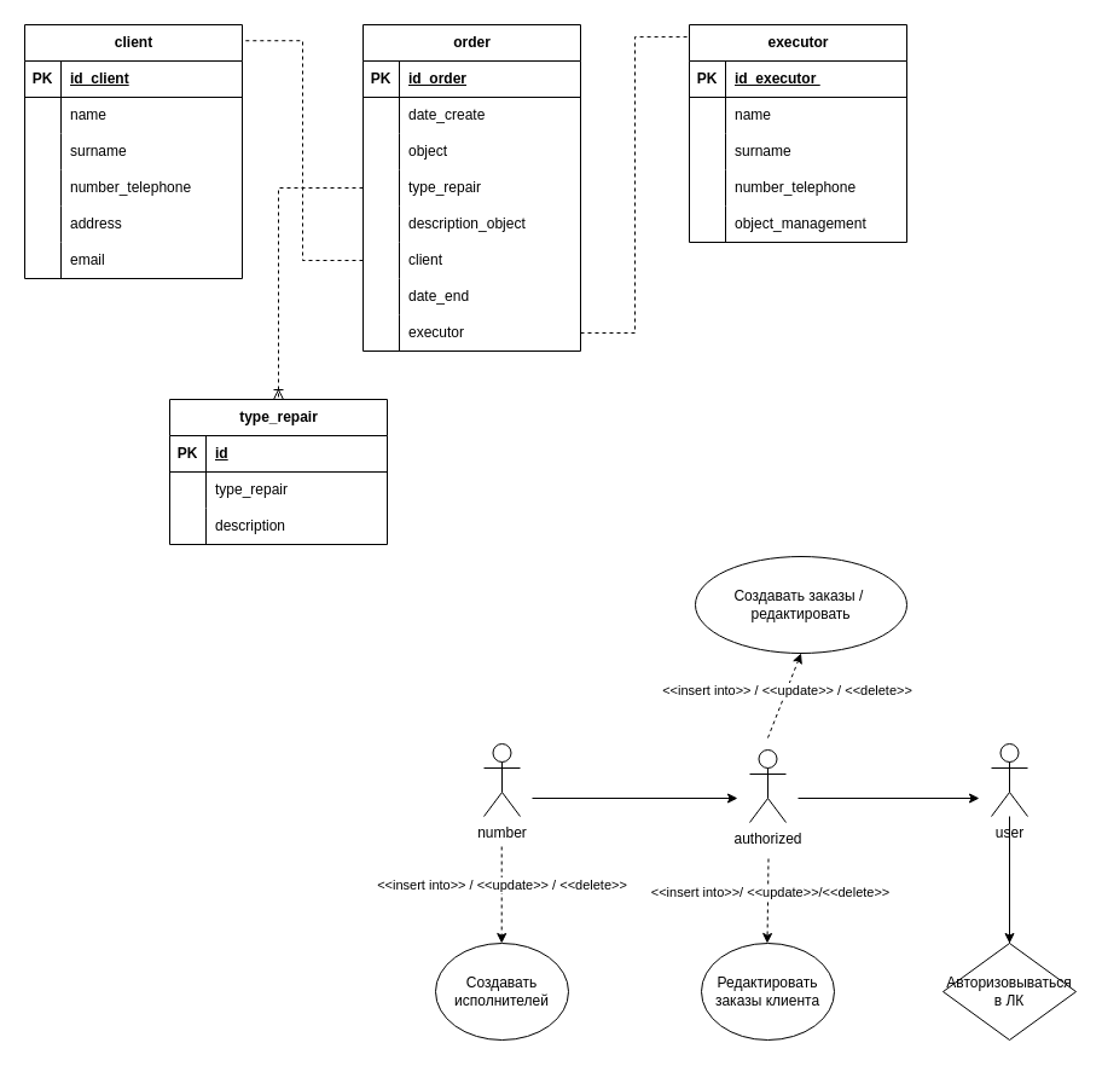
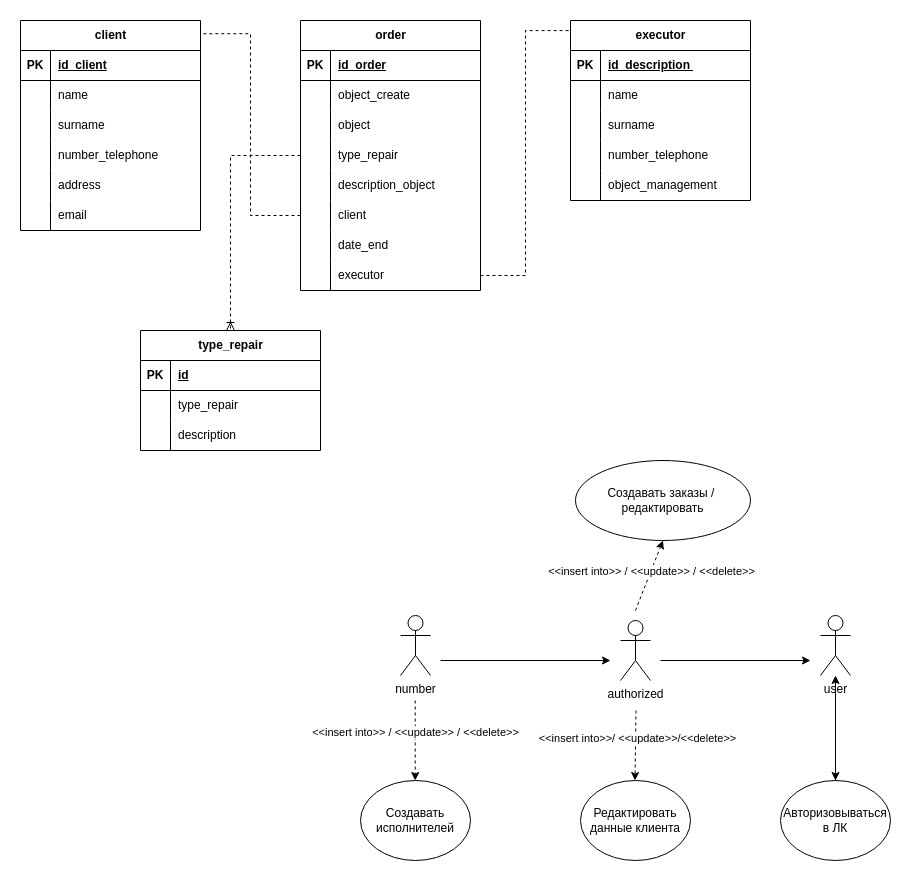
- <mxCell id="49" value="id_executor&amp;nbsp;" style="shape=partialRectangle;connectable=0;fillColor=none;top=0;left=0;bottom=0;right=0;align=left;spacingLeft=6;fontStyle=5;overflow=hidden;whiteSpace=wrap;html=1;" parent="47" vertex="1"><mxGeometry x="30" width="150" height="30" as="geometry"><mxRectangle width="150" height="30" as="alternateBounds" /></mxGeometry></mxCell>
+ <mxCell id="49" value="id_description&amp;nbsp;" style="shape=partialRectangle;connectable=0;fillColor=none;top=0;left=0;bottom=0;right=0;align=left;spacingLeft=6;fontStyle=5;overflow=hidden;whiteSpace=wrap;html=1;" parent="47" vertex="1"><mxGeometry x="30" width="150" height="30" as="geometry"><mxRectangle width="150" height="30" as="alternateBounds" /></mxGeometry></mxCell>
- <mxCell id="8" value="date_create" style="shape=partialRectangle;connectable=0;fillColor=none;top=0;left=0;bottom=0;right=0;align=left;spacingLeft=6;overflow=hidden;whiteSpace=wrap;html=1;" parent="6" vertex="1"><mxGeometry x="30" width="150" height="30" as="geometry"><mxRectangle width="150" height="30" as="alternateBounds" /></mxGeometry></mxCell>
+ <mxCell id="8" value="object_create" style="shape=partialRectangle;connectable=0;fillColor=none;top=0;left=0;bottom=0;right=0;align=left;spacingLeft=6;overflow=hidden;whiteSpace=wrap;html=1;" parent="6" vertex="1"><mxGeometry x="30" width="150" height="30" as="geometry"><mxRectangle width="150" height="30" as="alternateBounds" /></mxGeometry></mxCell>
- <mxCell id="78" value="" style="edgeStyle=orthogonalEdgeStyle;rounded=0;orthogonalLoop=1;jettySize=auto;html=1;endArrow=none;" edge="1" parent="1" source="79" target="77"><mxGeometry relative="1" as="geometry" /></mxCell>
+ <mxCell id="78" value="" style="edgeStyle=orthogonalEdgeStyle;rounded=0;orthogonalLoop=1;jettySize=auto;html=1;" edge="1" parent="1" source="79" target="77"><mxGeometry relative="1" as="geometry" /></mxCell>
- <mxCell id="80" value="Редактировать заказы клиента" style="ellipse;whiteSpace=wrap;html=1;" vertex="1" parent="1"><mxGeometry x="580" y="780" width="110" height="80" as="geometry" /></mxCell>
+ <mxCell id="80" value="Редактировать данные клиента" style="ellipse;whiteSpace=wrap;html=1;" vertex="1" parent="1"><mxGeometry x="580" y="780" width="110" height="80" as="geometry" /></mxCell>
- <mxCell id="79" value="Авторизовываться в ЛК" style="rhombus;whiteSpace=wrap;html=1;" vertex="1" parent="1"><mxGeometry x="780" y="780" width="110" height="80" as="geometry" /></mxCell>
+ <mxCell id="79" value="Авторизовываться в ЛК" style="ellipse;whiteSpace=wrap;html=1;" vertex="1" parent="1"><mxGeometry x="780" y="780" width="110" height="80" as="geometry" /></mxCell>
